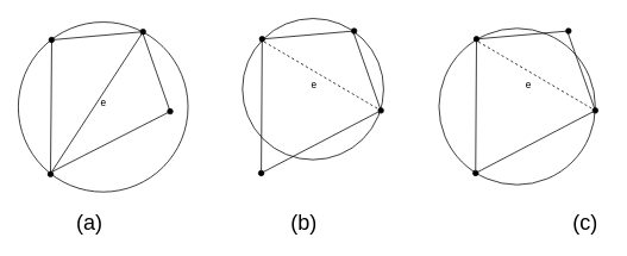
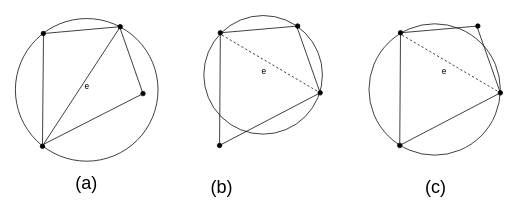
- <mxCell id="25" value="&lt;font style=&quot;font-size: 24px;&quot;&gt;(a)&lt;/font&gt;" style="text;html=1;align=center;verticalAlign=middle;whiteSpace=wrap;rounded=0;" vertex="1" parent="1"><mxGeometry x="70" y="234" width="60" height="30" as="geometry" /></mxCell>
+ <mxCell id="25" value="&lt;font style=&quot;font-size: 24px;&quot;&gt;(a)&lt;/font&gt;" style="text;html=1;align=center;verticalAlign=middle;whiteSpace=wrap;rounded=0;" vertex="1" parent="1"><mxGeometry x="85" y="229" width="60" height="30" as="geometry" /></mxCell>
- <mxCell id="26" value="&lt;font style=&quot;font-size: 24px;&quot;&gt;(b&lt;/font&gt;&lt;span style=&quot;font-size: 24px; background-color: transparent; color: light-dark(rgb(0, 0, 0), rgb(255, 255, 255));&quot;&gt;)&lt;/span&gt;" style="text;html=1;align=center;verticalAlign=middle;whiteSpace=wrap;rounded=0;" vertex="1" parent="1"><mxGeometry x="310" y="234" width="60" height="30" as="geometry" /></mxCell>
+ <mxCell id="26" value="&lt;font style=&quot;font-size: 24px;&quot;&gt;(b&lt;/font&gt;&lt;span style=&quot;font-size: 24px; background-color: transparent; color: light-dark(rgb(0, 0, 0), rgb(255, 255, 255));&quot;&gt;)&lt;/span&gt;" style="text;html=1;align=center;verticalAlign=middle;whiteSpace=wrap;rounded=0;" vertex="1" parent="1"><mxGeometry x="265" y="234" width="60" height="30" as="geometry" /></mxCell>
- <mxCell id="27" value="&lt;font style=&quot;font-size: 24px;&quot;&gt;(c)&lt;/font&gt;" style="text;html=1;align=center;verticalAlign=middle;whiteSpace=wrap;rounded=0;" vertex="1" parent="1"><mxGeometry x="625" y="234" width="60" height="30" as="geometry" /></mxCell>
+ <mxCell id="27" value="&lt;font style=&quot;font-size: 24px;&quot;&gt;(c)&lt;/font&gt;" style="text;html=1;align=center;verticalAlign=middle;whiteSpace=wrap;rounded=0;" vertex="1" parent="1"><mxGeometry x="550" y="234" width="60" height="30" as="geometry" /></mxCell>
